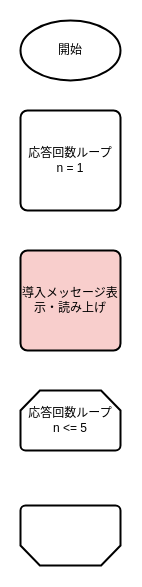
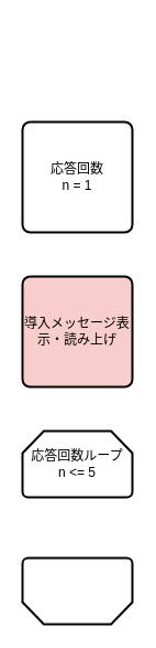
- <mxCell id="2" value="開始" style="strokeWidth=2;html=1;shape=mxgraph.flowchart.start_1;whiteSpace=wrap;" parent="1" vertex="1"><mxGeometry x="20" y="20" width="100" height="60" as="geometry" /></mxCell>
- <mxCell id="5" value="応答回数ループ&lt;br&gt;n = 1" style="rounded=1;whiteSpace=wrap;html=1;absoluteArcSize=1;arcSize=14;strokeWidth=2;" vertex="1" parent="1"><mxGeometry x="20" y="110" width="100" height="100" as="geometry" /></mxCell>
+ <mxCell id="5" value="応答回数&lt;br&gt;n = 1" style="rounded=1;whiteSpace=wrap;html=1;absoluteArcSize=1;arcSize=14;strokeWidth=2;" vertex="1" parent="1"><mxGeometry x="20" y="110" width="100" height="100" as="geometry" /></mxCell>
